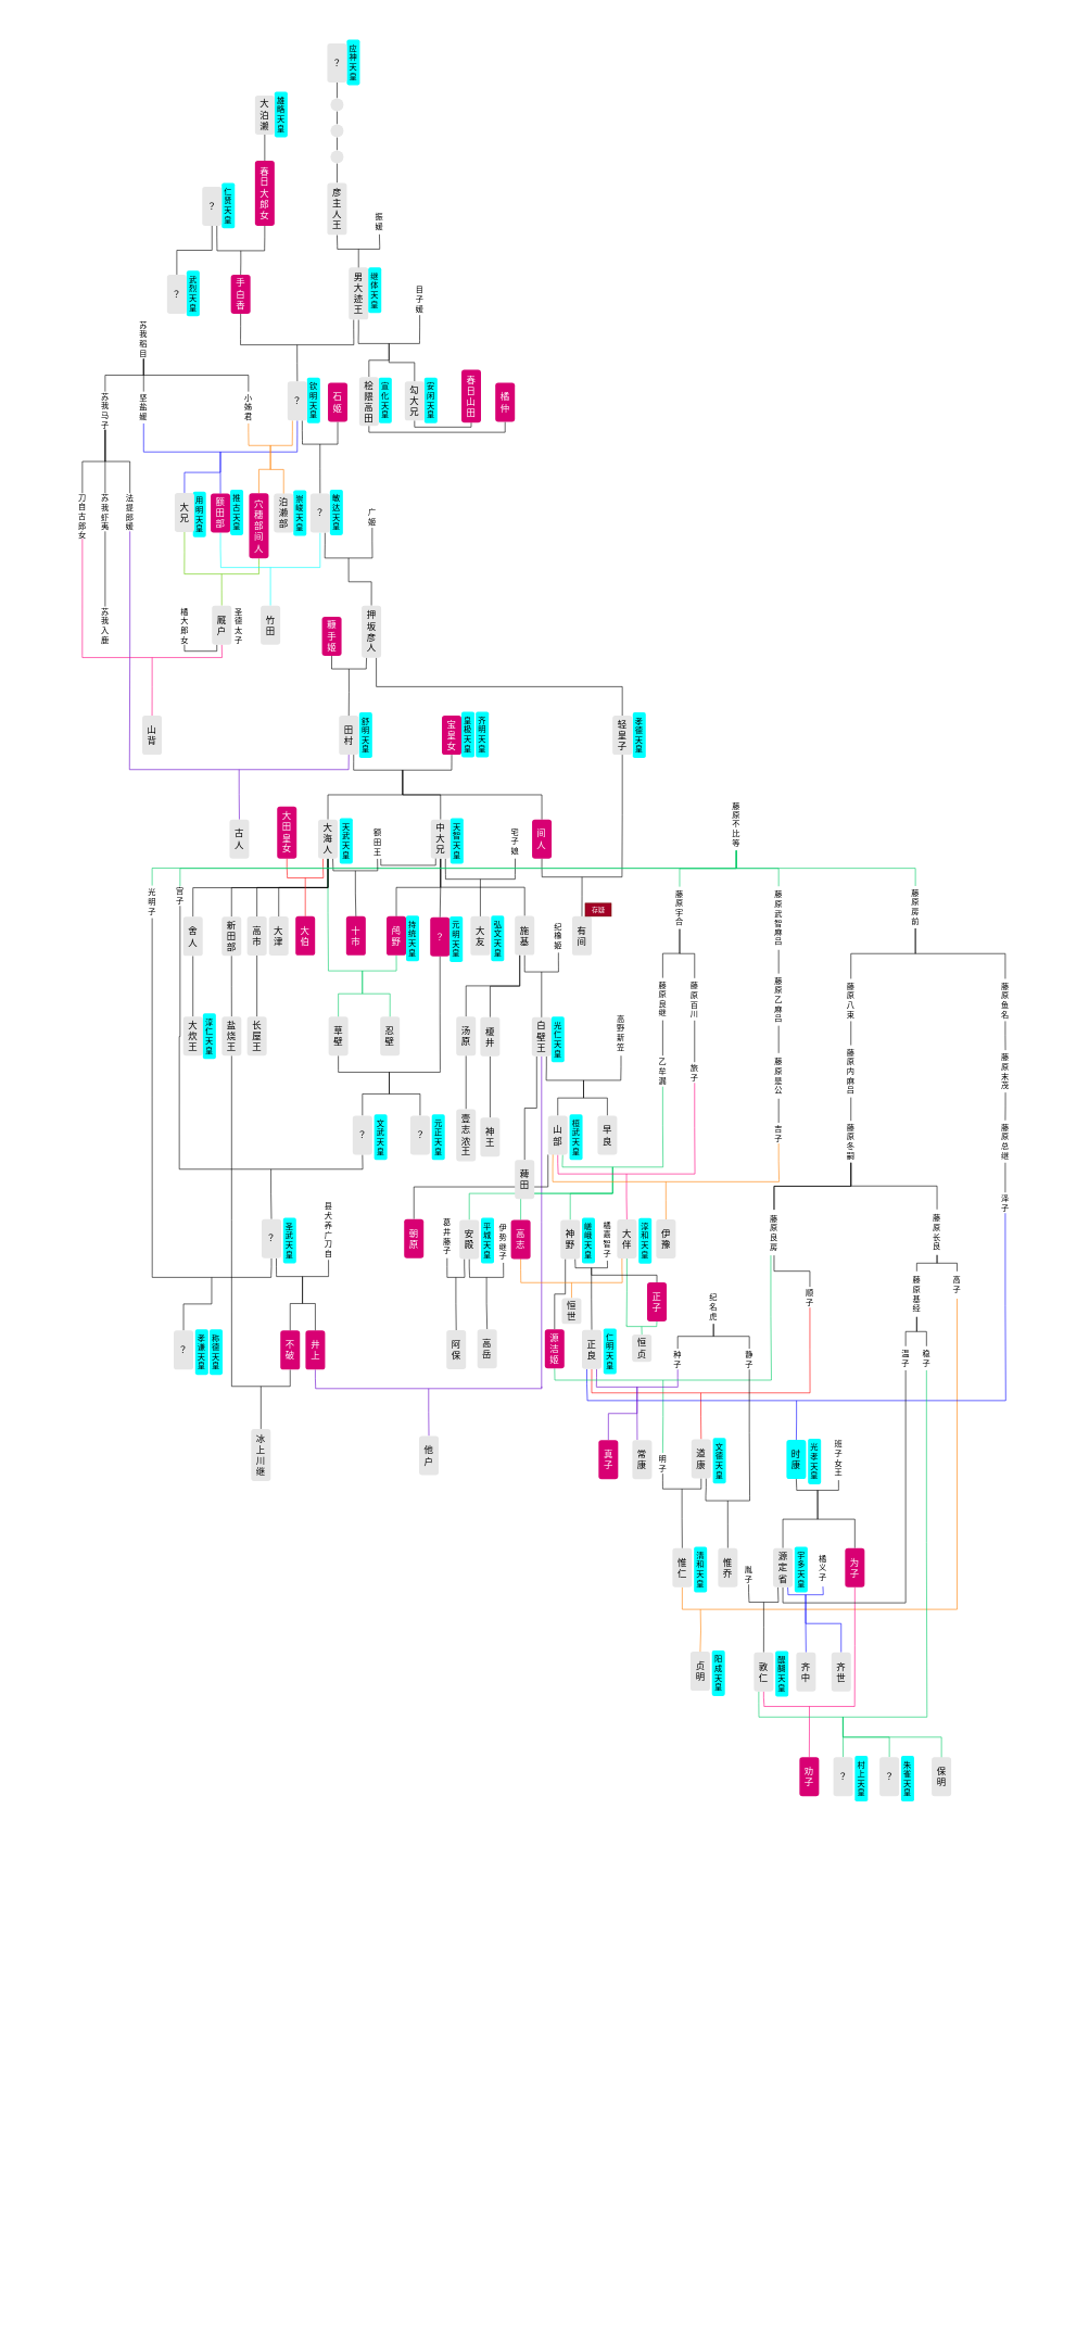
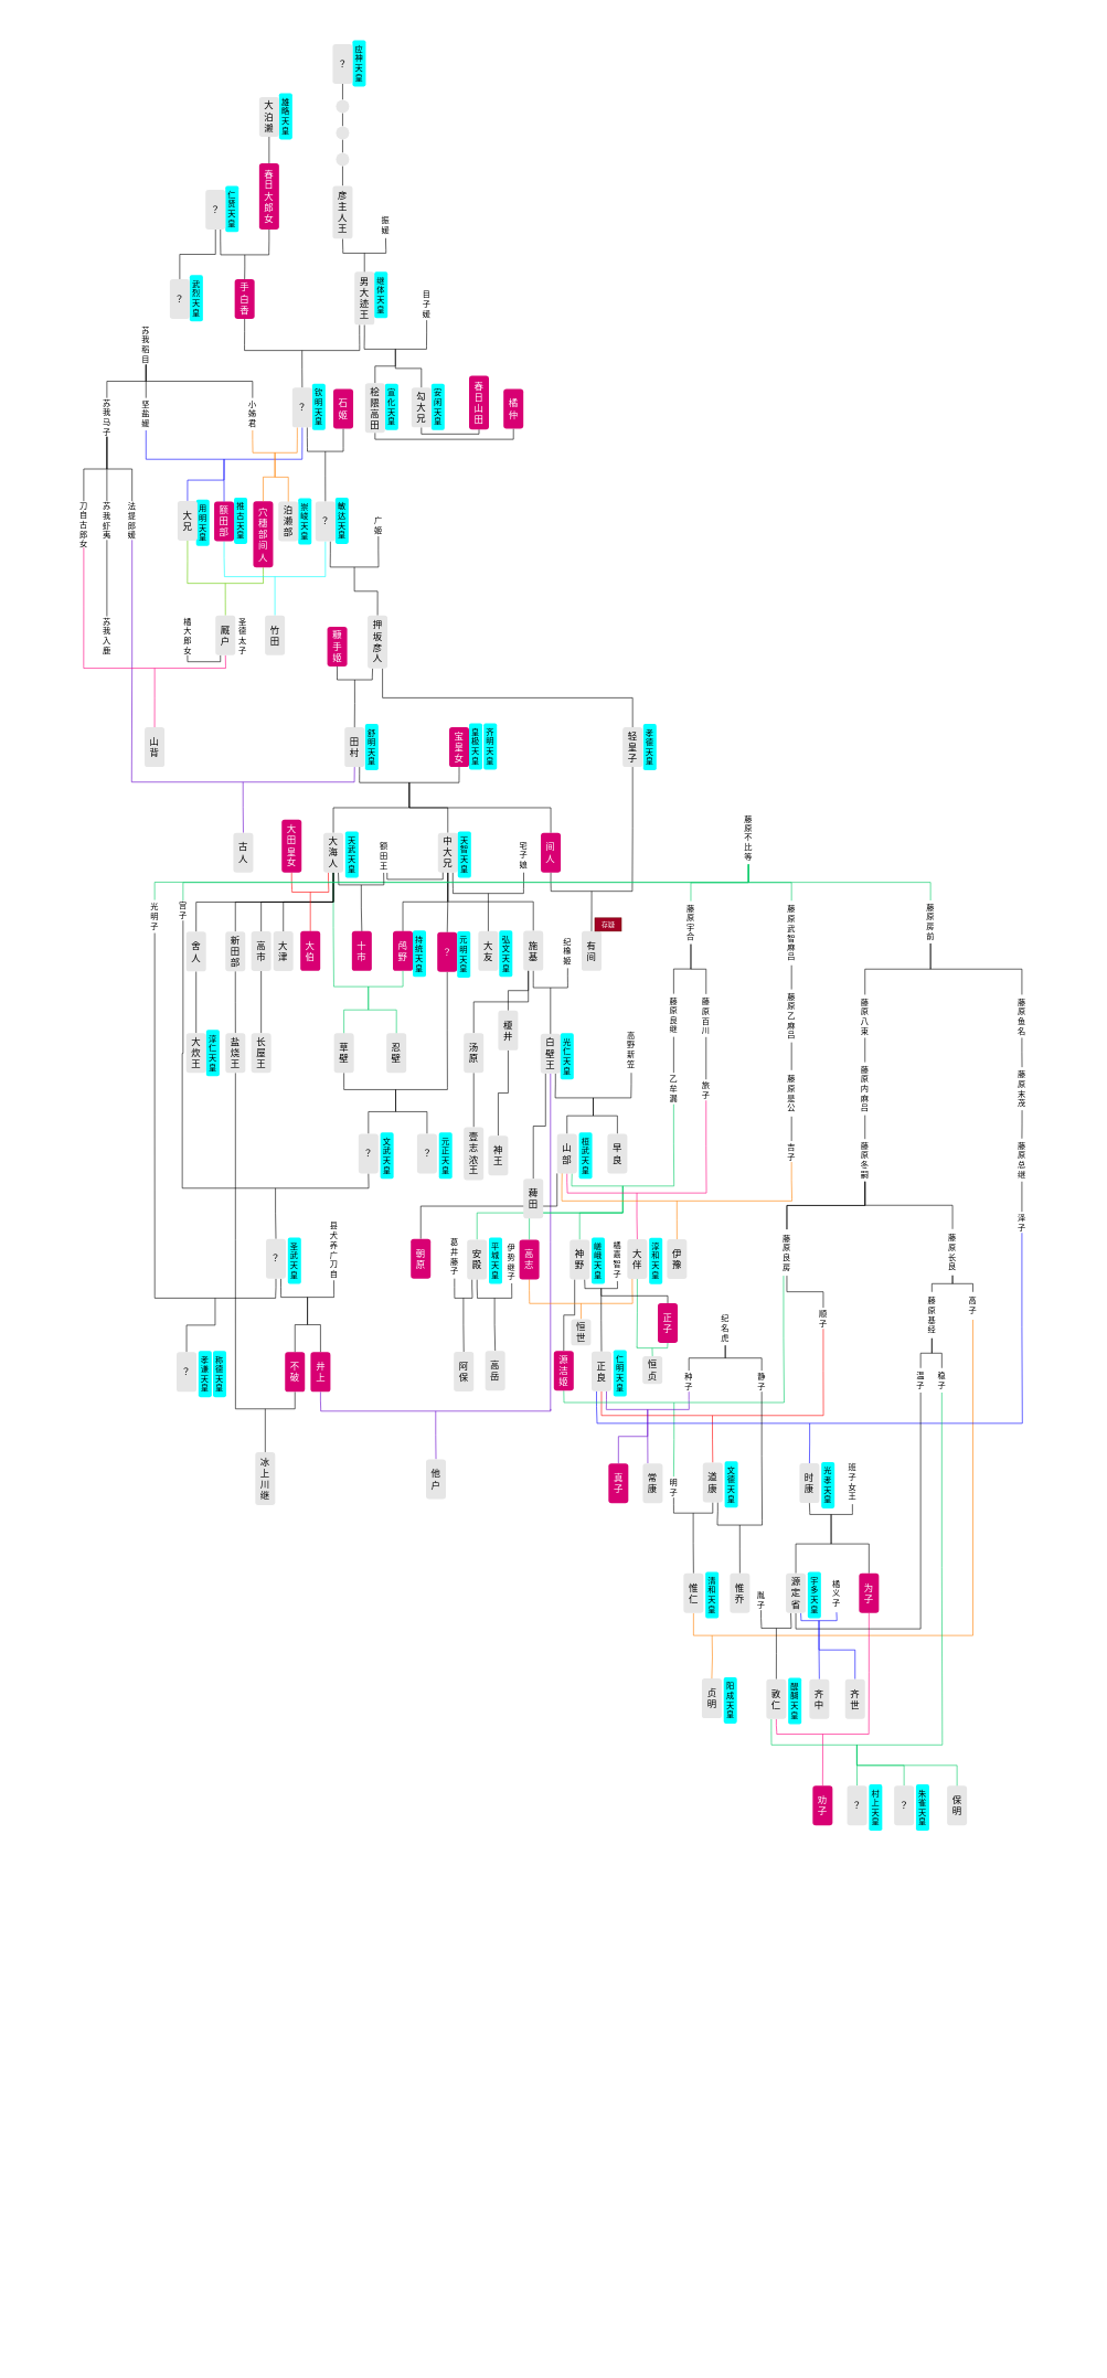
- <mxCell id="224" value="榎&lt;br&gt;井" style="rounded=1;whiteSpace=wrap;html=1;fontFamily=Helvetica;fontSize=14;fontColor=#000000;strokeWidth=2;fillColor=#E6E6E6;strokeColor=none;" parent="47" vertex="1"><mxGeometry x="737" y="1561" width="30" height="60" as="geometry" /></mxCell>
+ <mxCell id="224" value="榎&lt;br&gt;井" style="rounded=1;whiteSpace=wrap;html=1;fontFamily=Helvetica;fontSize=14;fontColor=#000000;strokeWidth=2;fillColor=#E6E6E6;strokeColor=none;" parent="47" vertex="1"><mxGeometry x="752" y="1526" width="30" height="60" as="geometry" /></mxCell>
- <mxCell id="369" value="时&lt;br&gt;康" style="rounded=1;whiteSpace=wrap;html=1;fontFamily=Helvetica;fontSize=14;fontColor=#000000;strokeWidth=2;fillColor=#00ffff;strokeColor=none;" parent="47" vertex="1"><mxGeometry x="1207.06" y="2209.9" width="30" height="60" as="geometry" /></mxCell>
+ <mxCell id="369" value="时&lt;br&gt;康" style="rounded=1;whiteSpace=wrap;html=1;fontFamily=Helvetica;fontSize=14;fontColor=#000000;strokeWidth=2;fillColor=#E6E6E6;strokeColor=none;" parent="47" vertex="1"><mxGeometry x="1207.06" y="2209.9" width="30" height="60" as="geometry" /></mxCell>
